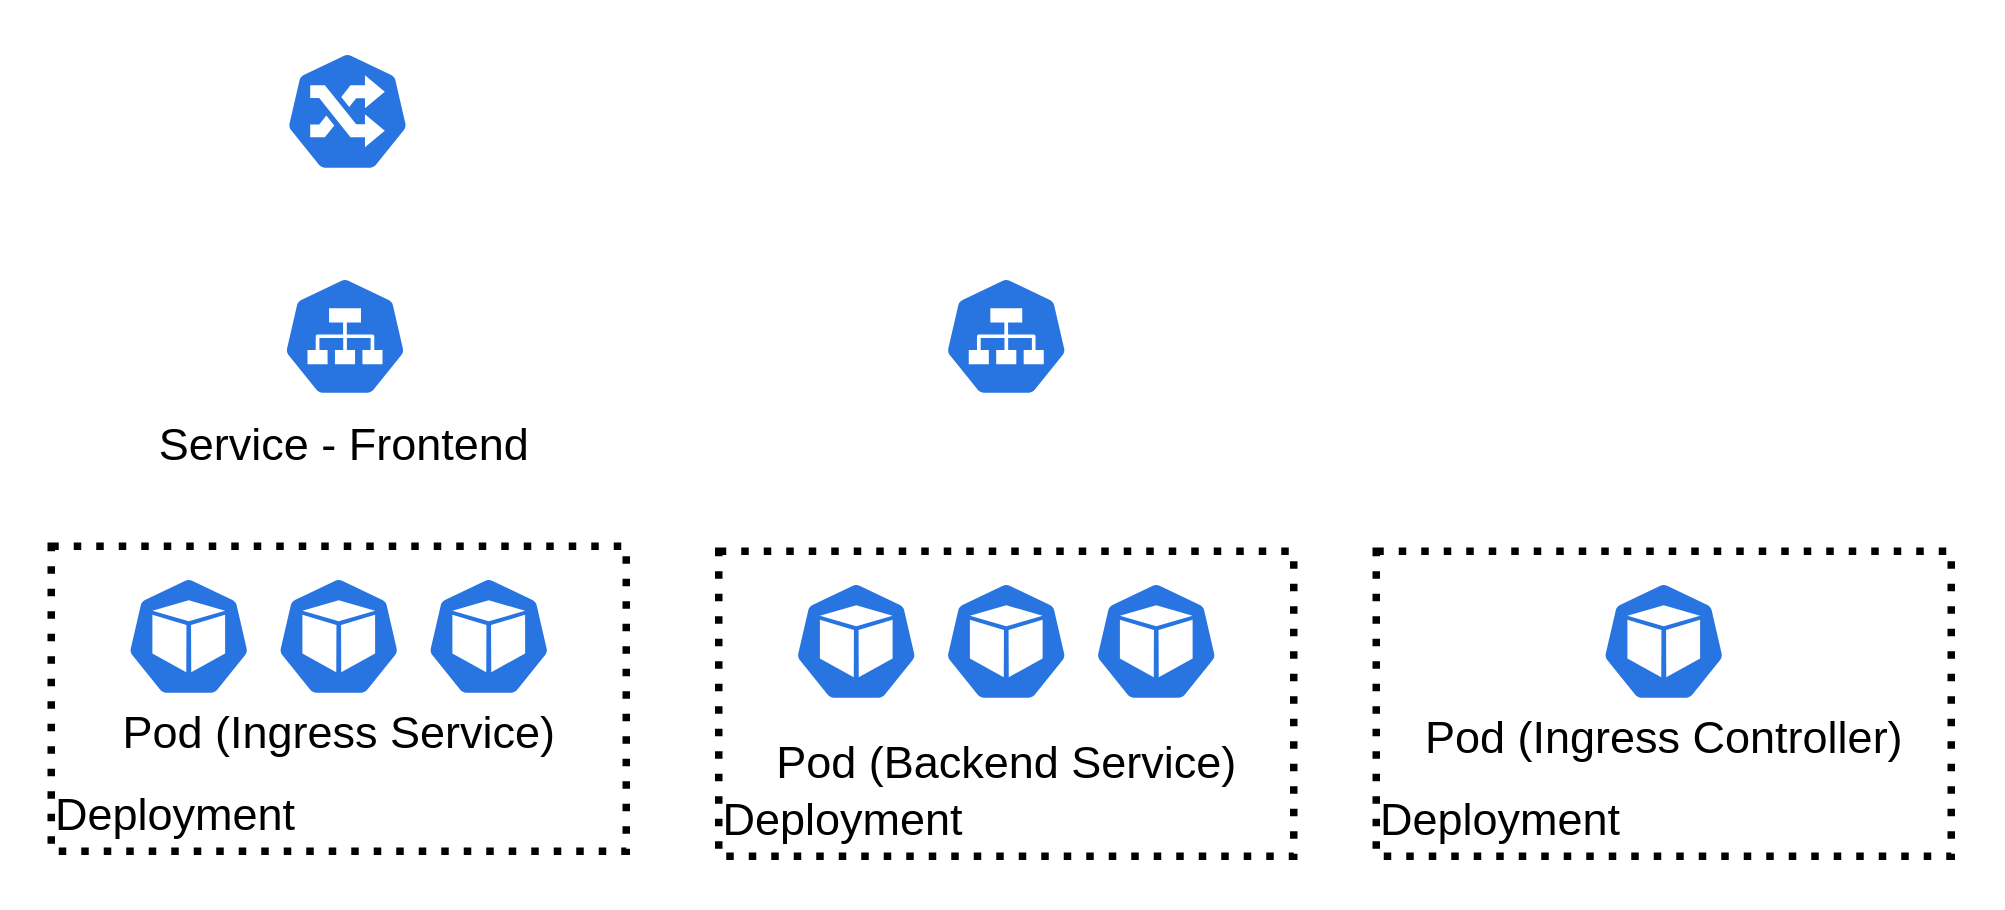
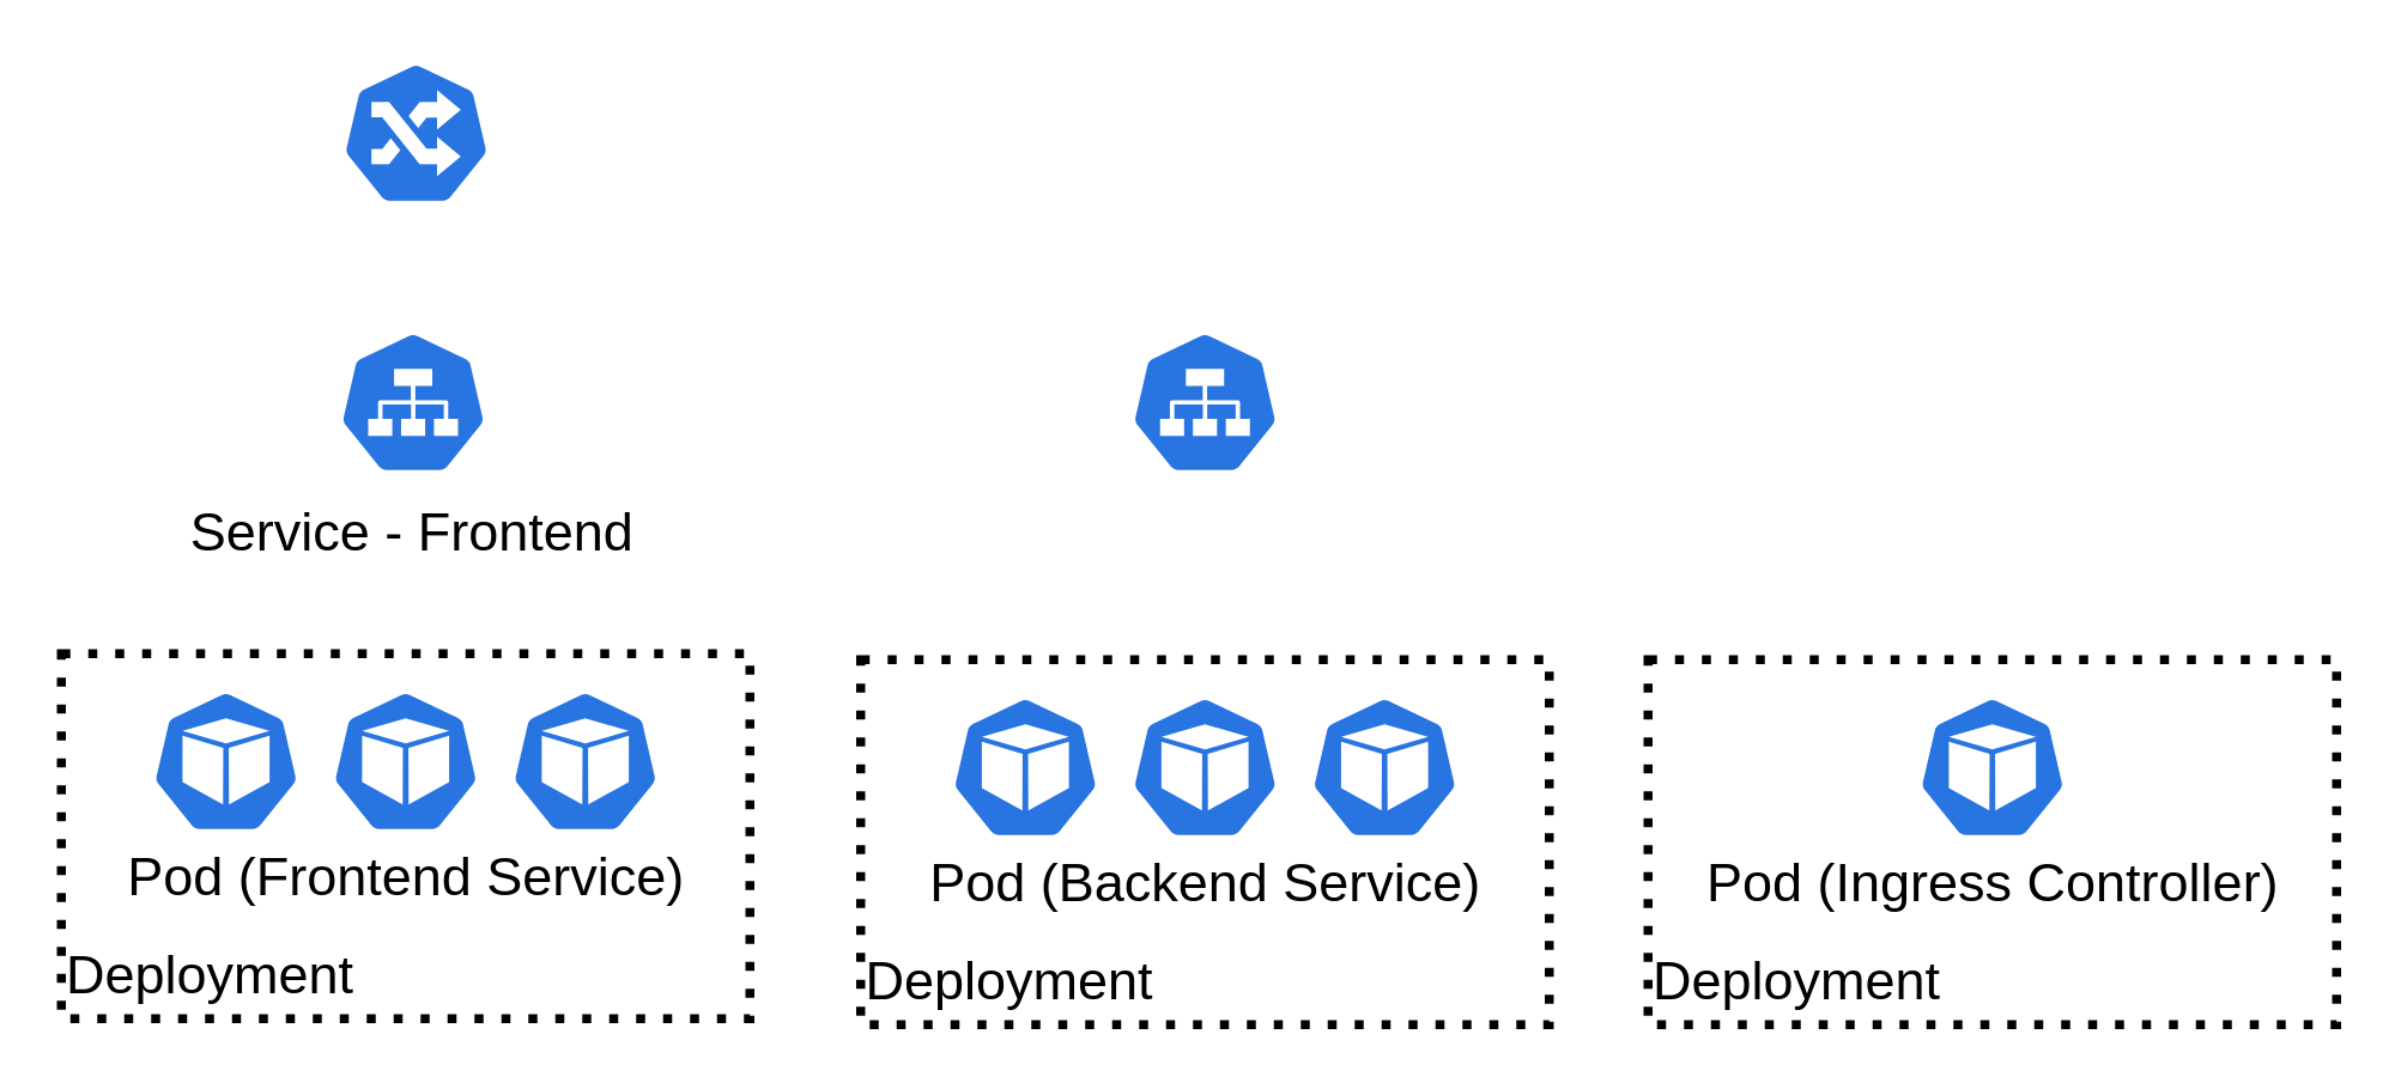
- <mxCell id="7" value="Pod (Ingress Service)" style="text;html=1;align=center;verticalAlign=middle;resizable=0;points=[];autosize=1;fontSize=18;" vertex="1" parent="2"><mxGeometry x="15" y="60" width="200" height="30" as="geometry" /></mxCell>
+ <mxCell id="7" value="Pod (Frontend Service)" style="text;html=1;align=center;verticalAlign=middle;resizable=0;points=[];autosize=1;fontSize=18;" vertex="1" parent="2"><mxGeometry x="15" y="60" width="200" height="30" as="geometry" /></mxCell>
- <mxCell id="13" value="Pod (Backend Service)" style="text;html=1;align=center;verticalAlign=middle;resizable=0;points=[];autosize=1;fontSize=18;" vertex="1" parent="8"><mxGeometry x="15" y="70" width="200" height="30" as="geometry" /></mxCell>
+ <mxCell id="13" value="Pod (Backend Service)" style="text;html=1;align=center;verticalAlign=middle;resizable=0;points=[];autosize=1;fontSize=18;" vertex="1" parent="8"><mxGeometry x="15" y="60" width="200" height="30" as="geometry" /></mxCell>
